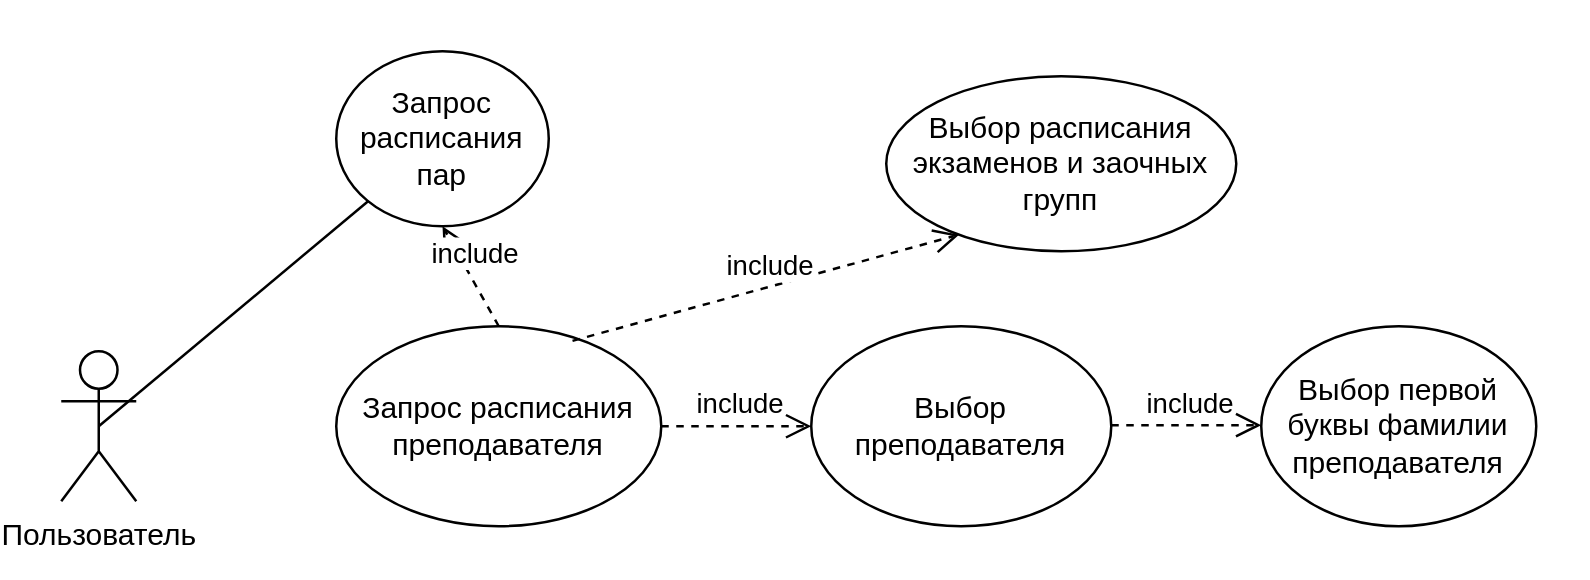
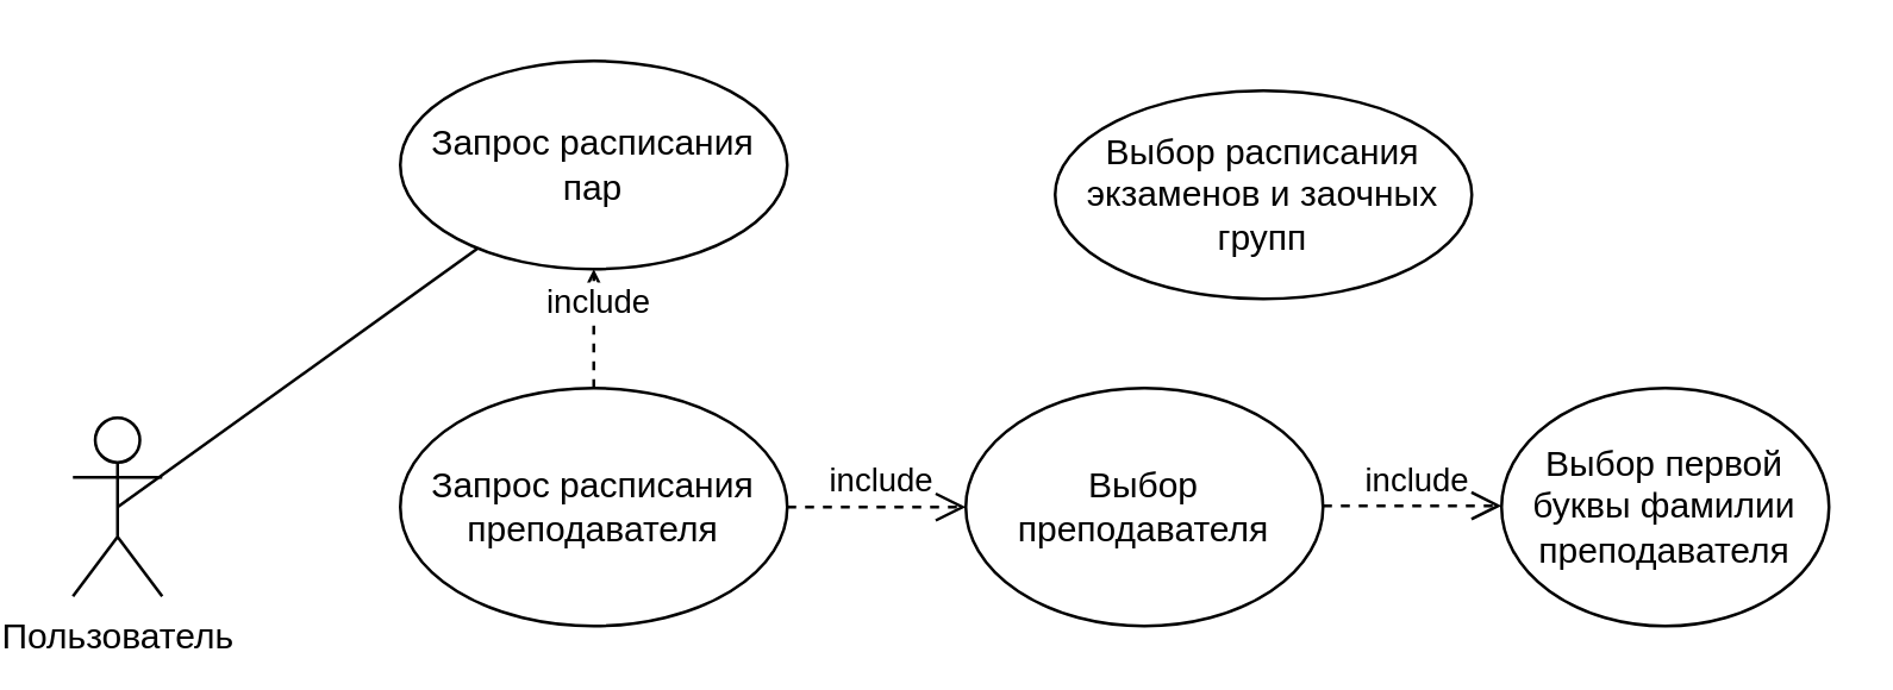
- <mxCell id="6" value="Запрос расписания пар" style="ellipse;whiteSpace=wrap;html=1;" vertex="1" parent="1"><mxGeometry x="130" y="20" width="85" height="70" as="geometry" /></mxCell>
+ <mxCell id="6" value="Запрос расписания пар" style="ellipse;whiteSpace=wrap;html=1;" vertex="1" parent="1"><mxGeometry x="130" y="20" width="130" height="70" as="geometry" /></mxCell>
- <mxCell id="11" value="&amp;nbsp;include" style="html=1;verticalAlign=bottom;endArrow=open;dashed=1;endSize=8;entryX=0.208;entryY=0.905;entryDx=0;entryDy=0;exitX=0.727;exitY=0.073;exitDx=0;exitDy=0;exitPerimeter=0;entryPerimeter=0;" edge="1" parent="1" source="3" target="7"><mxGeometry relative="1" as="geometry"><mxPoint x="250" y="110" as="sourcePoint" /><mxPoint x="304.58" y="90" as="targetPoint" /><Array as="points" /></mxGeometry></mxCell>
